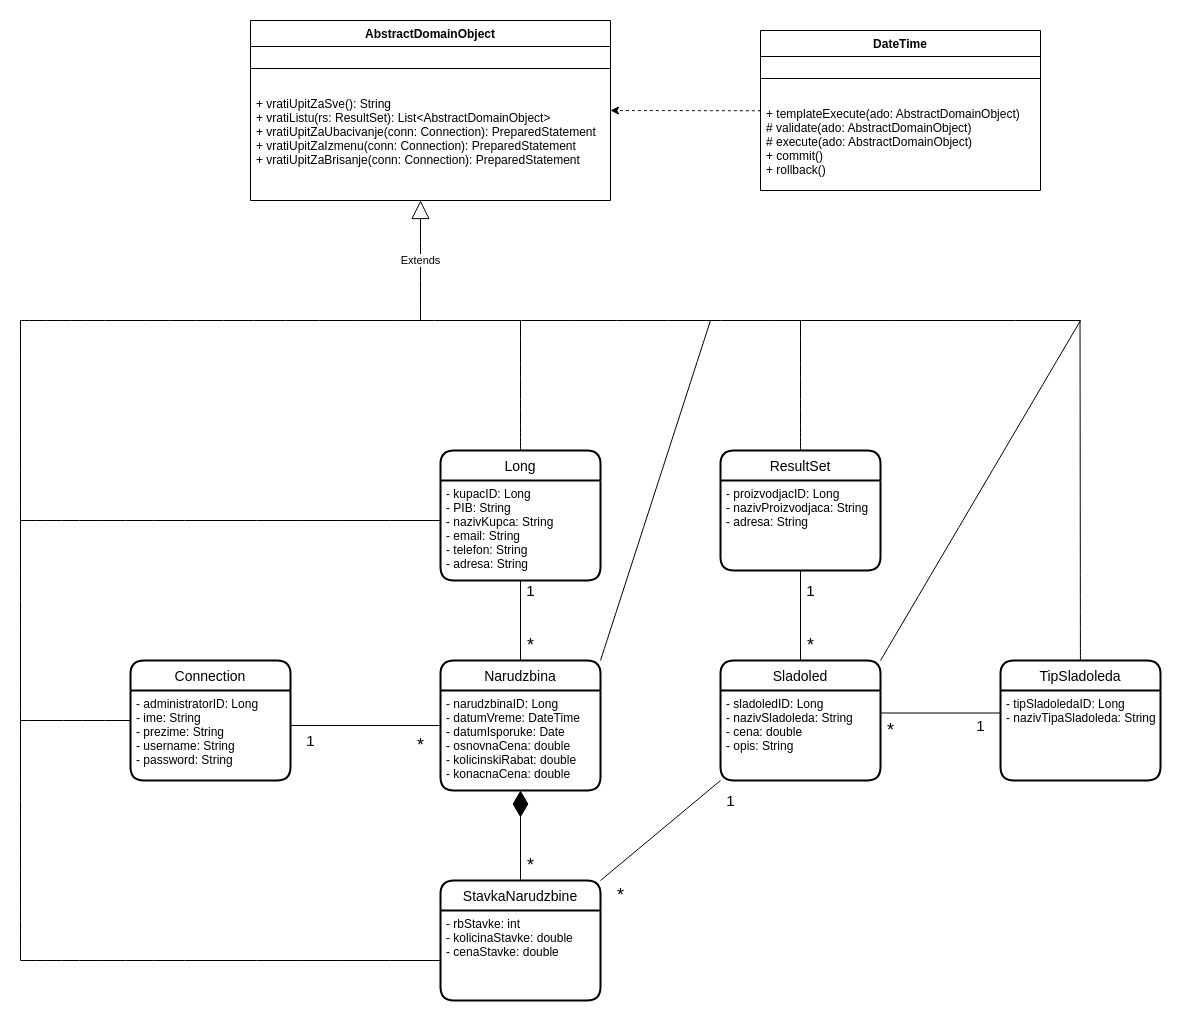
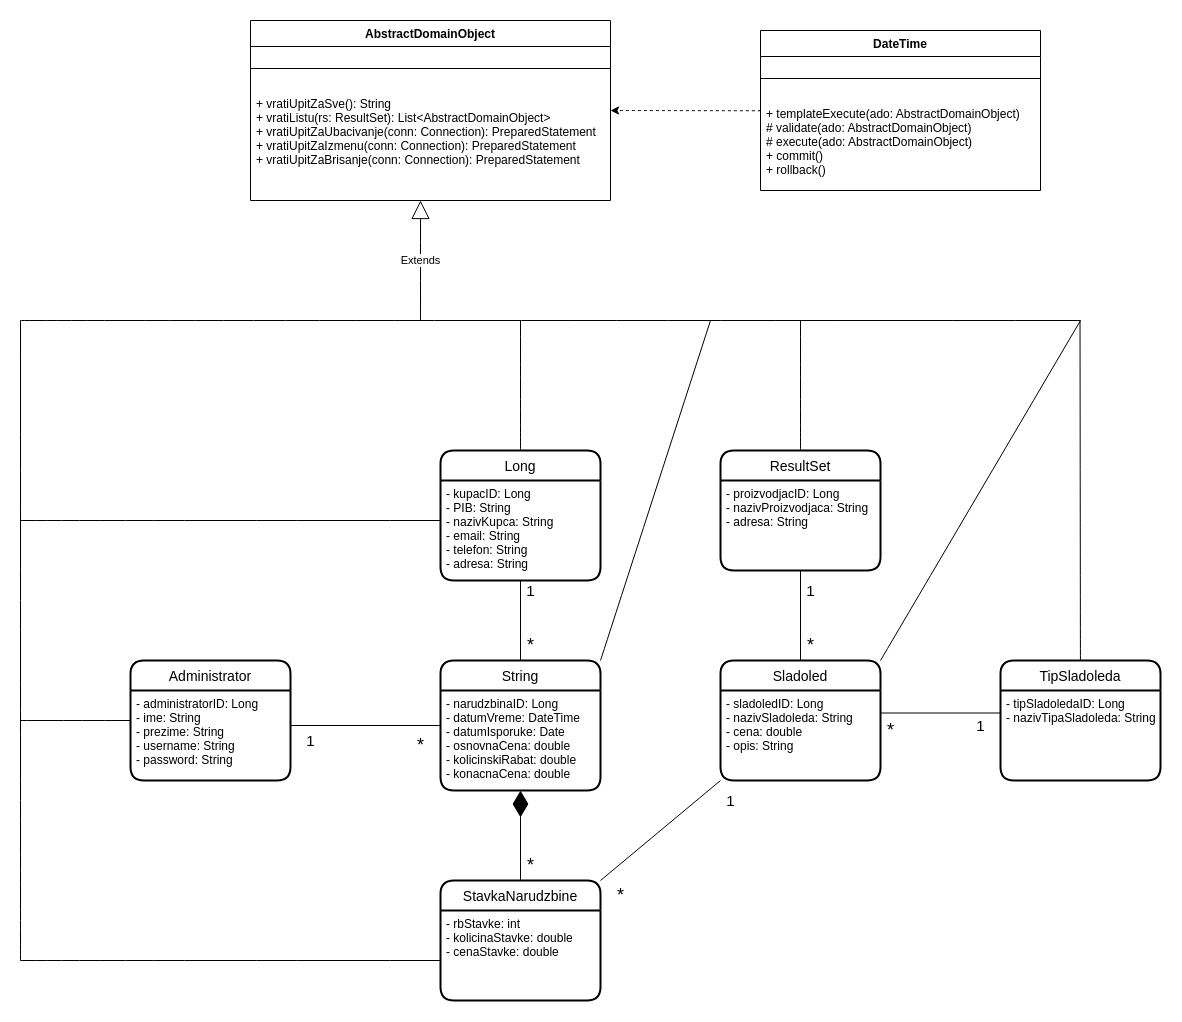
- <mxCell id="2" value="Connection" style="swimlane;childLayout=stackLayout;horizontal=1;startSize=30;horizontalStack=0;rounded=1;fontSize=14;fontStyle=0;strokeWidth=2;resizeParent=0;resizeLast=1;shadow=0;dashed=0;align=center;" parent="1" vertex="1"><mxGeometry x="130" y="660" width="160" height="120" as="geometry" /></mxCell>
+ <mxCell id="2" value="Administrator" style="swimlane;childLayout=stackLayout;horizontal=1;startSize=30;horizontalStack=0;rounded=1;fontSize=14;fontStyle=0;strokeWidth=2;resizeParent=0;resizeLast=1;shadow=0;dashed=0;align=center;" parent="1" vertex="1"><mxGeometry x="130" y="660" width="160" height="120" as="geometry" /></mxCell>
- <mxCell id="4" value="Narudzbina" style="swimlane;childLayout=stackLayout;horizontal=1;startSize=30;horizontalStack=0;rounded=1;fontSize=14;fontStyle=0;strokeWidth=2;resizeParent=0;resizeLast=1;shadow=0;dashed=0;align=center;" parent="1" vertex="1"><mxGeometry x="440" y="660" width="160" height="130" as="geometry" /></mxCell>
+ <mxCell id="4" value="String" style="swimlane;childLayout=stackLayout;horizontal=1;startSize=30;horizontalStack=0;rounded=1;fontSize=14;fontStyle=0;strokeWidth=2;resizeParent=0;resizeLast=1;shadow=0;dashed=0;align=center;" parent="1" vertex="1"><mxGeometry x="440" y="660" width="160" height="130" as="geometry" /></mxCell>
